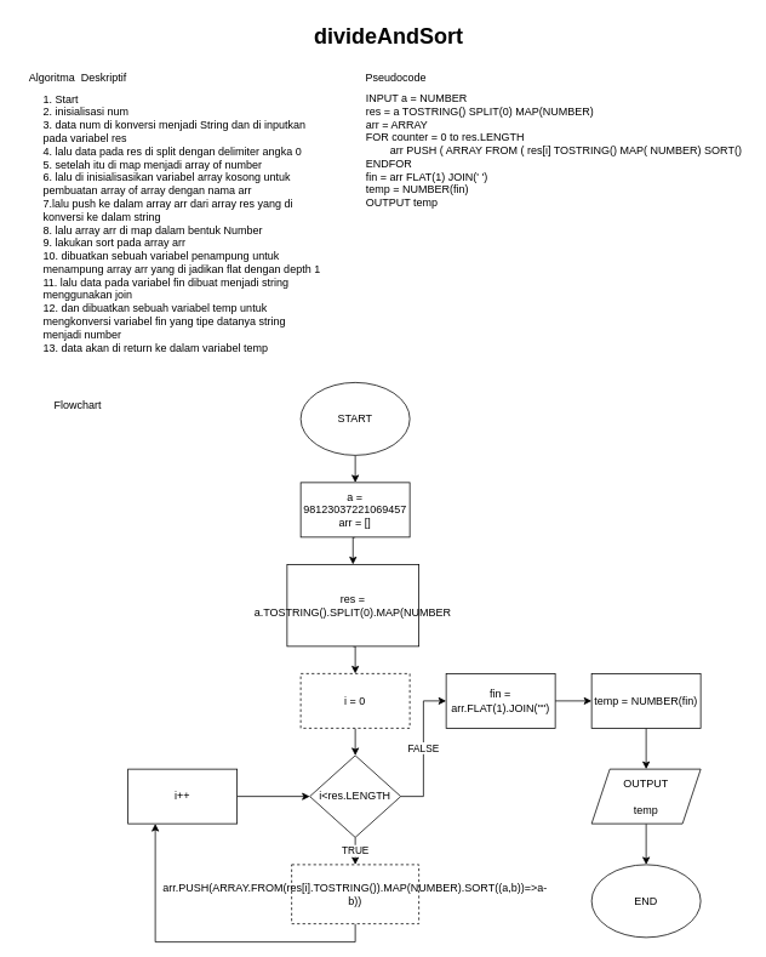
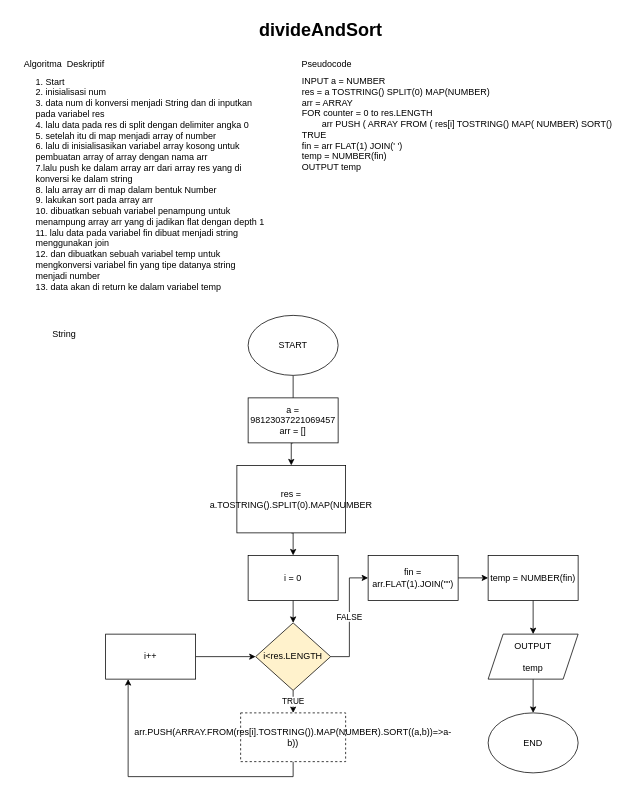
- <mxCell id="6" value="INPUT a = NUMBER&lt;br&gt;res = a TOSTRING() SPLIT(0) MAP(NUMBER)&lt;br&gt;arr = ARRAY&lt;br&gt;FOR counter = 0 to res.LENGTH&lt;br&gt;&lt;span style=&quot;white-space: pre&quot;&gt;&#09;&lt;/span&gt;arr PUSH ( ARRAY FROM ( res[i] TOSTRING() MAP( NUMBER) SORT()&lt;br&gt;ENDFOR&lt;br&gt;fin = arr FLAT(1) JOIN(' ')&lt;br&gt;temp = NUMBER(fin)&lt;br&gt;OUTPUT temp" style="text;html=1;strokeColor=none;fillColor=none;align=left;verticalAlign=middle;whiteSpace=wrap;rounded=0;" parent="1" vertex="1"><mxGeometry x="400" y="150" width="420" height="30" as="geometry" /></mxCell>
+ <mxCell id="6" value="INPUT a = NUMBER&lt;br&gt;res = a TOSTRING() SPLIT(0) MAP(NUMBER)&lt;br&gt;arr = ARRAY&lt;br&gt;FOR counter = 0 to res.LENGTH&lt;br&gt;&lt;span style=&quot;white-space: pre&quot;&gt;&#09;&lt;/span&gt;arr PUSH ( ARRAY FROM ( res[i] TOSTRING() MAP( NUMBER) SORT()&lt;br&gt;TRUE&lt;br&gt;fin = arr FLAT(1) JOIN(' ')&lt;br&gt;temp = NUMBER(fin)&lt;br&gt;OUTPUT temp" style="text;html=1;strokeColor=none;fillColor=none;align=left;verticalAlign=middle;whiteSpace=wrap;rounded=0;" parent="1" vertex="1"><mxGeometry x="400" y="150" width="420" height="30" as="geometry" /></mxCell>
- <mxCell id="7" value="Flowchart" style="text;html=1;strokeColor=none;fillColor=none;align=center;verticalAlign=middle;whiteSpace=wrap;rounded=0;" parent="1" vertex="1"><mxGeometry x="20" y="430" width="130" height="30" as="geometry" /></mxCell>
+ <mxCell id="7" value="String" style="text;html=1;strokeColor=none;fillColor=none;align=center;verticalAlign=middle;whiteSpace=wrap;rounded=0;" parent="1" vertex="1"><mxGeometry x="20" y="430" width="130" height="30" as="geometry" /></mxCell>
- <mxCell id="8" style="edgeStyle=orthogonalEdgeStyle;rounded=0;orthogonalLoop=1;jettySize=auto;html=1;exitX=0.5;exitY=1;exitDx=0;exitDy=0;entryX=0.5;entryY=0;entryDx=0;entryDy=0;" parent="1" source="9" target="11" edge="1"><mxGeometry relative="1" as="geometry" /></mxCell>
+ <mxCell id="8" style="edgeStyle=orthogonalEdgeStyle;rounded=0;orthogonalLoop=1;jettySize=auto;html=1;exitX=0.5;exitY=1;exitDx=0;exitDy=0;entryX=0.5;entryY=0;entryDx=0;entryDy=0;endArrow=none;" parent="1" source="9" target="11" edge="1"><mxGeometry relative="1" as="geometry" /></mxCell>
- <mxCell id="20" value="i = 0" style="rounded=0;whiteSpace=wrap;html=1;dashed=1;" parent="1" vertex="1"><mxGeometry x="330" y="740" width="120" height="60" as="geometry" /></mxCell>
+ <mxCell id="20" value="i = 0" style="rounded=0;whiteSpace=wrap;html=1;" parent="1" vertex="1"><mxGeometry x="330" y="740" width="120" height="60" as="geometry" /></mxCell>
- <mxCell id="16" value="i&amp;lt;res.LENGTH" style="rhombus;whiteSpace=wrap;html=1;" parent="1" vertex="1"><mxGeometry x="340" y="830" width="100" height="90" as="geometry" /></mxCell>
+ <mxCell id="16" value="i&amp;lt;res.LENGTH" style="rhombus;whiteSpace=wrap;html=1;fillColor=#fff2cc;" parent="1" vertex="1"><mxGeometry x="340" y="830" width="100" height="90" as="geometry" /></mxCell>
